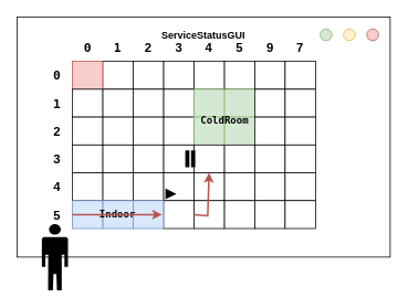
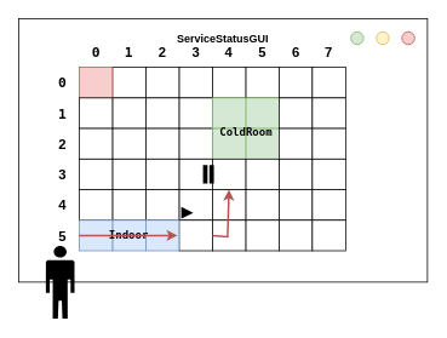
- <mxCell id="49" value="&lt;font size=&quot;1&quot;&gt;&lt;b style=&quot;font-size: 15px;&quot;&gt;9&lt;/b&gt;&lt;/font&gt;" style="text;html=1;strokeColor=none;fillColor=none;align=center;verticalAlign=middle;whiteSpace=wrap;rounded=0;container=0;" parent="8" vertex="1"><mxGeometry x="256.667" width="36.667" height="33.643" as="geometry" /></mxCell>
+ <mxCell id="49" value="&lt;font size=&quot;1&quot;&gt;&lt;b style=&quot;font-size: 15px;&quot;&gt;6&lt;/b&gt;&lt;/font&gt;" style="text;html=1;strokeColor=none;fillColor=none;align=center;verticalAlign=middle;whiteSpace=wrap;rounded=0;container=0;" parent="8" vertex="1"><mxGeometry x="256.667" width="36.667" height="33.643" as="geometry" /></mxCell>
